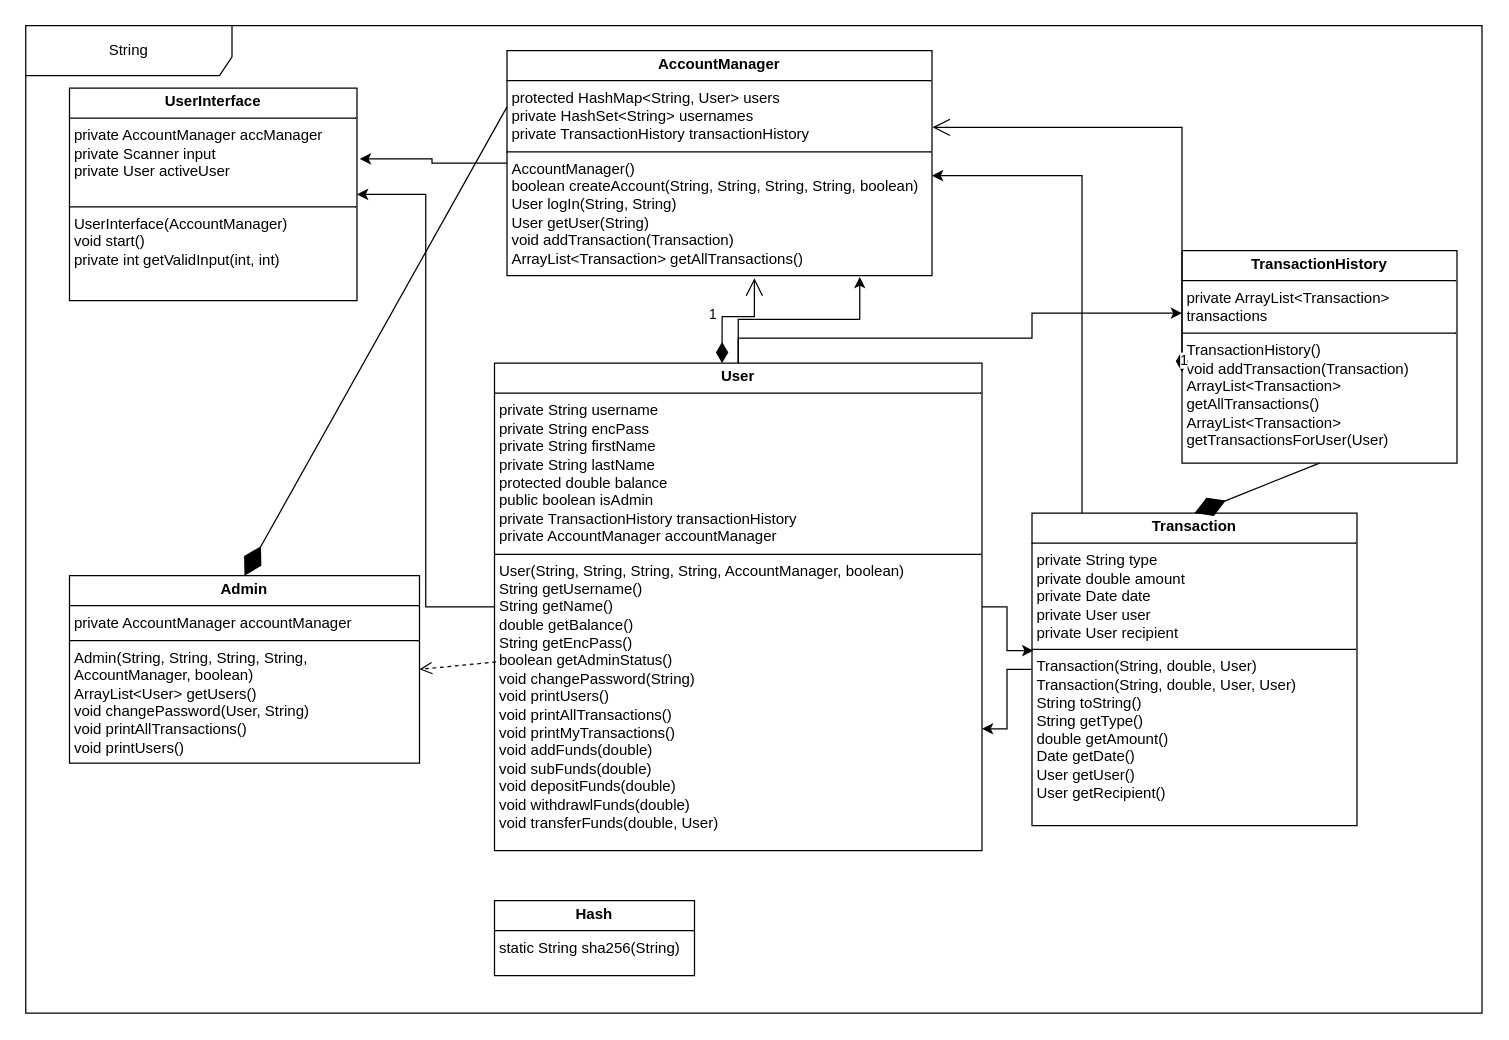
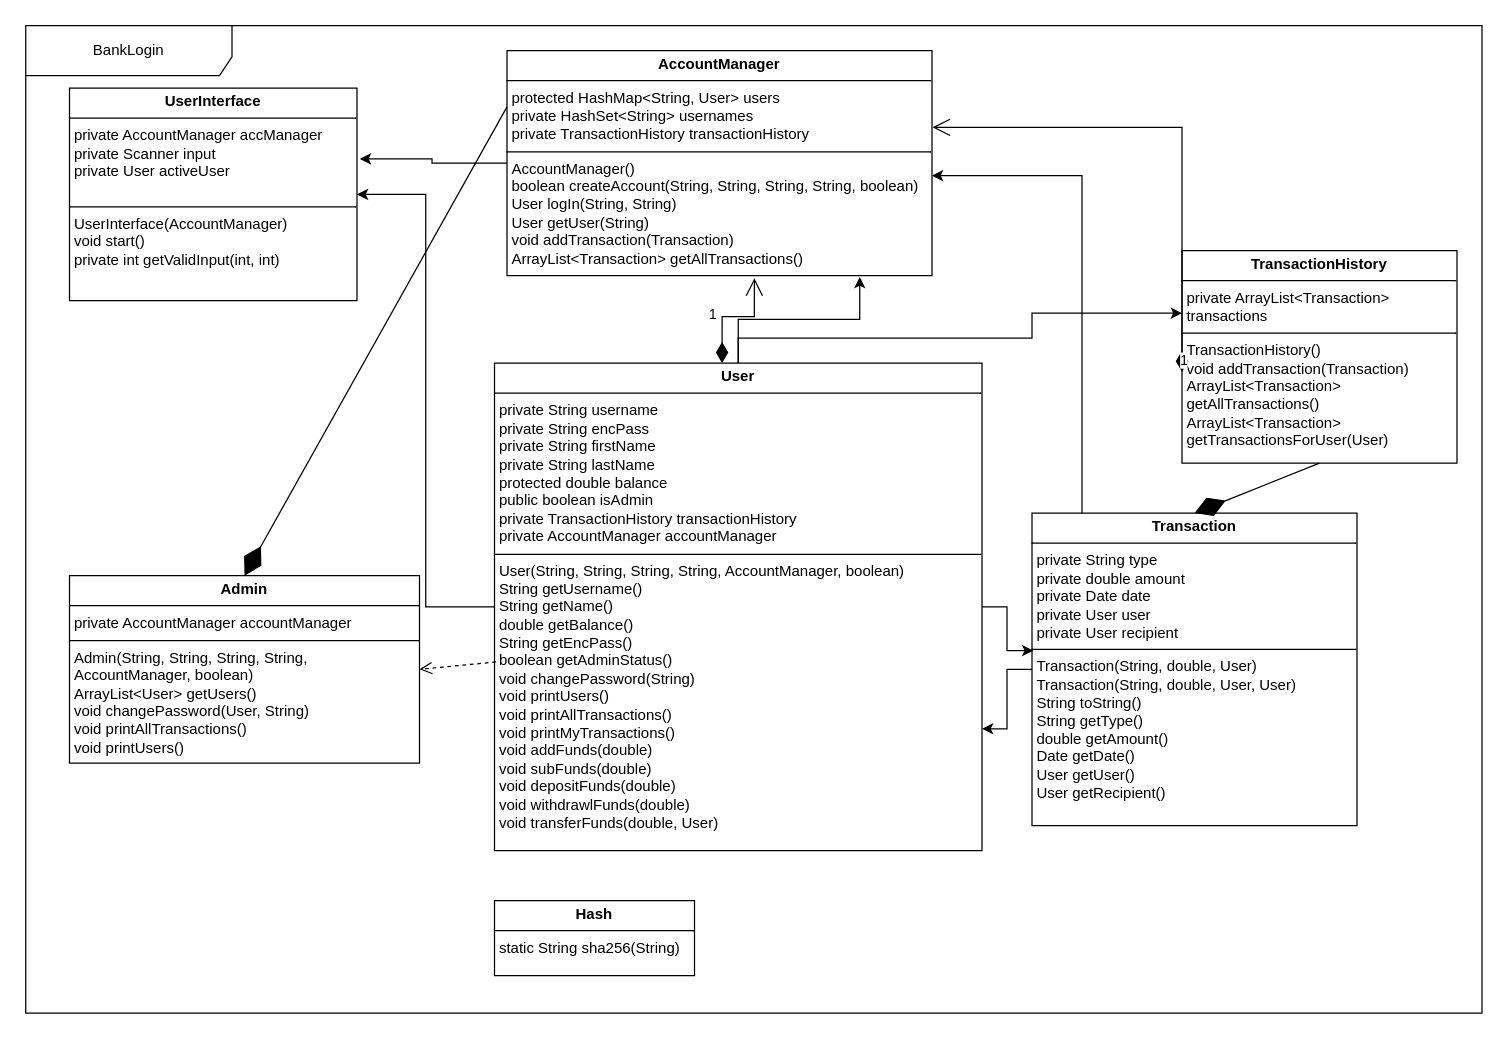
- <mxCell id="21" value="String" style="shape=umlFrame;whiteSpace=wrap;html=1;pointerEvents=0;width=165;height=40;" vertex="1" parent="1"><mxGeometry x="20" y="20" width="1165" height="790" as="geometry" /></mxCell>
+ <mxCell id="21" value="BankLogin" style="shape=umlFrame;whiteSpace=wrap;html=1;pointerEvents=0;width=165;height=40;" vertex="1" parent="1"><mxGeometry x="20" y="20" width="1165" height="790" as="geometry" /></mxCell>
